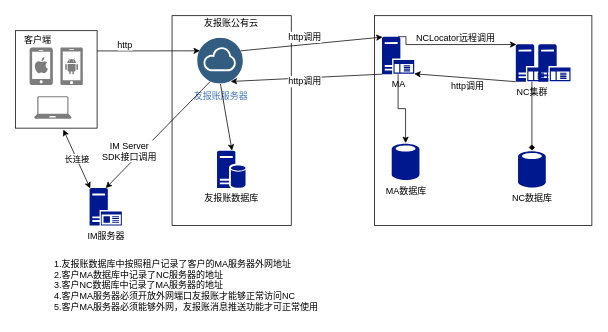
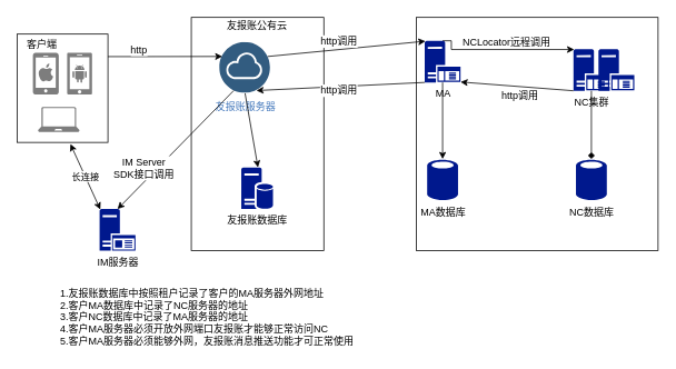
- <mxCell id="11" value="MA数据库" style="pointerEvents=1;shadow=0;dashed=0;html=1;strokeColor=none;labelPosition=center;verticalLabelPosition=bottom;verticalAlign=top;align=center;shape=mxgraph.mscae.enterprise.database_generic;fillColor=#00188D;" vertex="1" parent="1"><mxGeometry x="522" y="190" width="37" height="50" as="geometry" /></mxCell>
+ <mxCell id="11" value="MA数据库" style="pointerEvents=1;shadow=0;dashed=0;html=1;strokeColor=none;labelPosition=center;verticalLabelPosition=bottom;verticalAlign=top;align=center;shape=mxgraph.mscae.enterprise.database_generic;fillColor=#00188D;" vertex="1" parent="1"><mxGeometry x="512" y="190" width="37" height="50" as="geometry" /></mxCell>
- <mxCell id="12" value="NC数据库" style="pointerEvents=1;shadow=0;dashed=0;html=1;strokeColor=none;labelPosition=center;verticalLabelPosition=bottom;verticalAlign=top;align=center;shape=mxgraph.mscae.enterprise.database_generic;fillColor=#00188D;" vertex="1" parent="1"><mxGeometry x="690.5" y="200" width="37" height="50" as="geometry" /></mxCell>
+ <mxCell id="12" value="NC数据库" style="pointerEvents=1;shadow=0;dashed=0;html=1;strokeColor=none;labelPosition=center;verticalLabelPosition=bottom;verticalAlign=top;align=center;shape=mxgraph.mscae.enterprise.database_generic;fillColor=#00188D;" vertex="1" parent="1"><mxGeometry x="690.5" y="190" width="37" height="50" as="geometry" /></mxCell>
